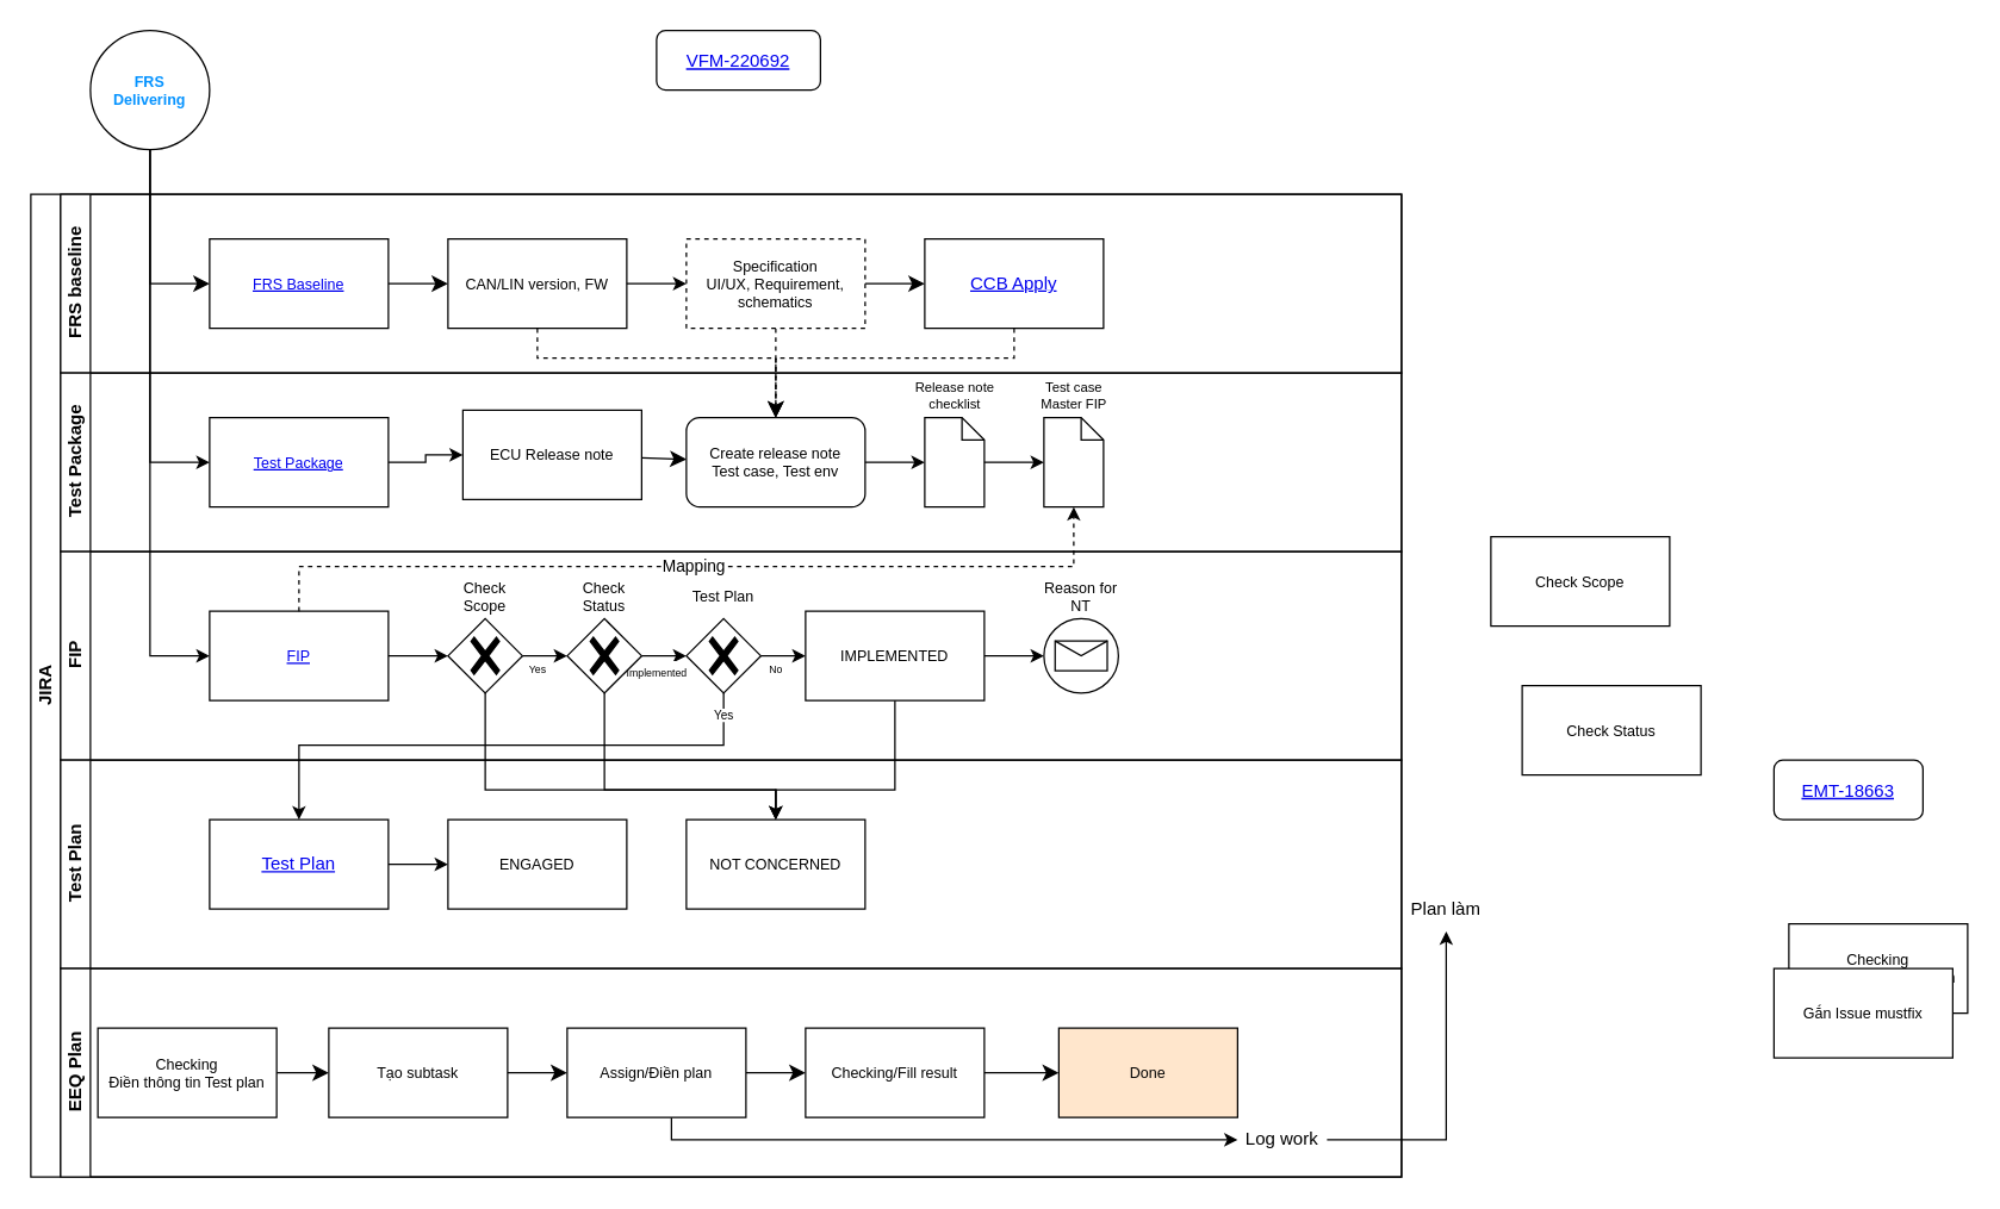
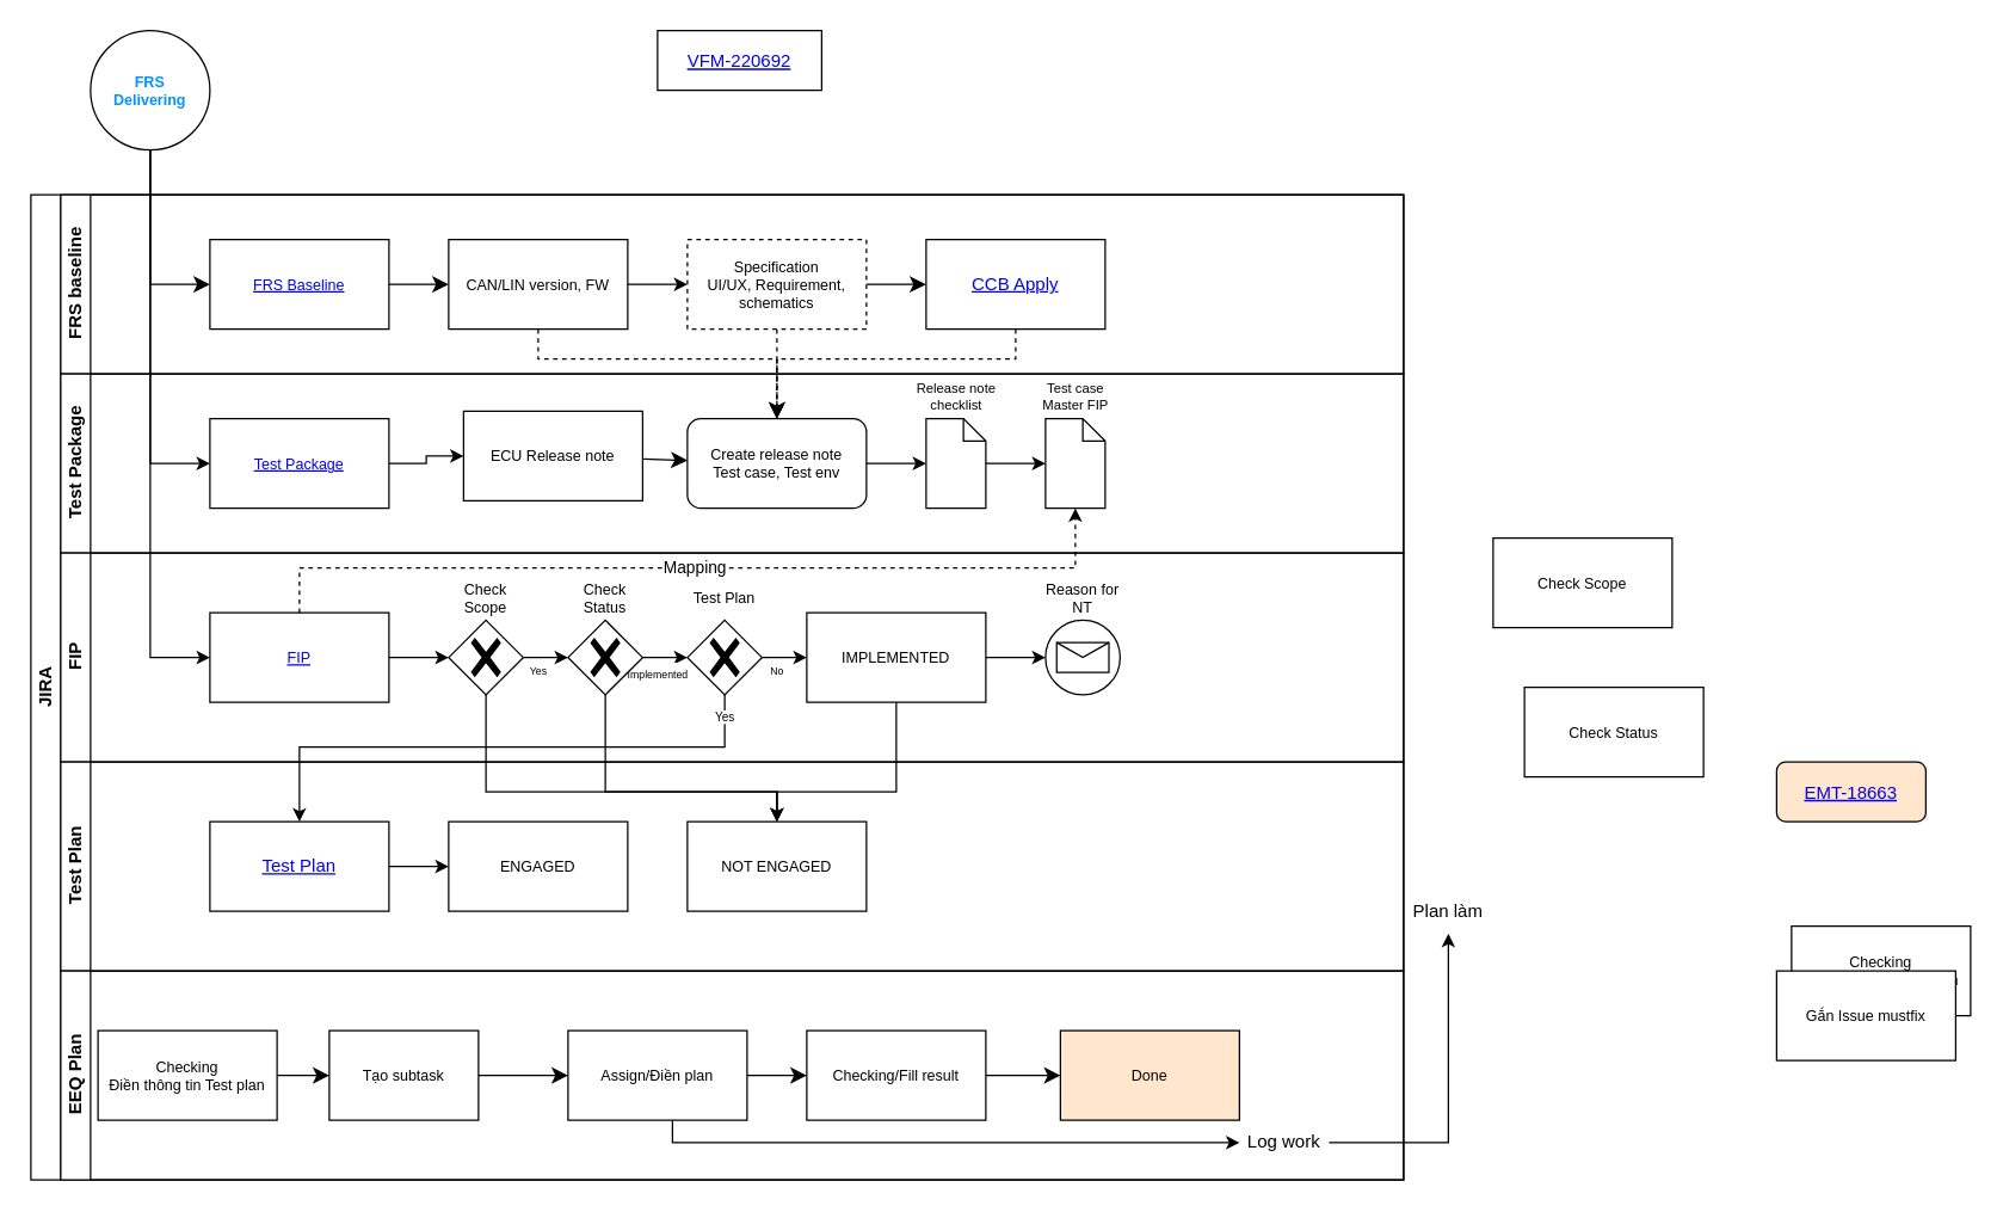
- <mxCell id="76" value="VFM-220692" style="fontColor=#0000EE;fontStyle=4;rounded=1;overflow=hidden;spacing=10;" parent="1" vertex="1"><mxGeometry x="440" y="20" width="110" height="40" as="geometry" /></mxCell>
+ <mxCell id="76" value="VFM-220692" style="fontColor=#0000EE;fontStyle=4;overflow=hidden;spacing=10;rounded=0;" parent="1" vertex="1"><mxGeometry x="440" y="20" width="110" height="40" as="geometry" /></mxCell>
- <mxCell id="73" value="EMT-18663" style="fontColor=#0000EE;fontStyle=4;rounded=1;overflow=hidden;spacing=10;" parent="1" vertex="1"><mxGeometry x="1190" y="510" width="100" height="40" as="geometry" /></mxCell>
+ <mxCell id="73" value="EMT-18663" style="fontColor=#0000EE;fontStyle=4;rounded=1;overflow=hidden;spacing=10;fillColor=#ffe6cc;" parent="1" vertex="1"><mxGeometry x="1190" y="510" width="100" height="40" as="geometry" /></mxCell>
- <mxCell id="50" value="NOT CONCERNED" style="whiteSpace=wrap;html=1;fontSize=10;" vertex="1" parent="46"><mxGeometry x="420" y="40" width="120" height="60" as="geometry" /></mxCell>
+ <mxCell id="50" value="NOT ENGAGED" style="whiteSpace=wrap;html=1;fontSize=10;" vertex="1" parent="46"><mxGeometry x="420" y="40" width="120" height="60" as="geometry" /></mxCell>
- <mxCell id="55" value="Tạo subtask" style="whiteSpace=wrap;html=1;fontSize=10;" parent="51" vertex="1"><mxGeometry x="180" y="40" width="120" height="60" as="geometry" /></mxCell>
+ <mxCell id="55" value="Tạo subtask" style="whiteSpace=wrap;html=1;fontSize=10;" parent="51" vertex="1"><mxGeometry x="180" y="40" width="100" height="60" as="geometry" /></mxCell>
